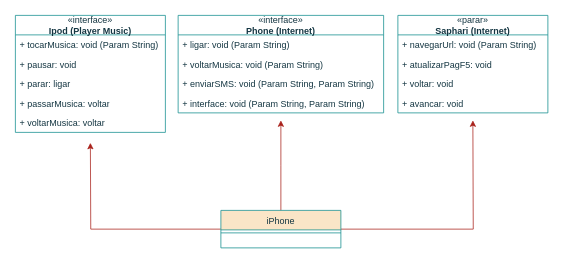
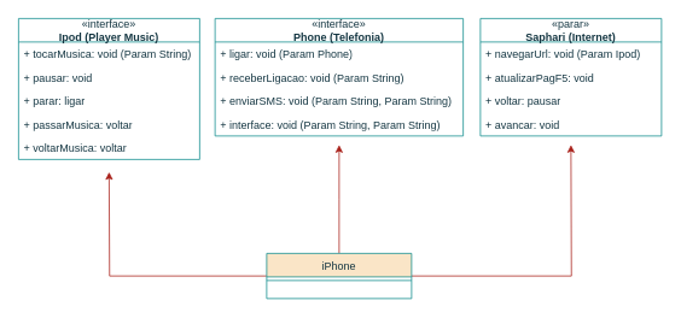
- <mxCell id="13" value="«interface»&lt;br&gt;&lt;b&gt;Phone (Internet)&lt;/b&gt;" style="swimlane;fontStyle=0;childLayout=stackLayout;horizontal=1;startSize=26;fillColor=none;horizontalStack=0;resizeParent=1;resizeParentMax=0;resizeLast=0;collapsible=1;marginBottom=0;whiteSpace=wrap;html=1;labelBackgroundColor=none;strokeColor=#0F8B8D;fontColor=#143642;" vertex="1" parent="1"><mxGeometry x="237" y="20" width="274" height="130" as="geometry" /></mxCell>
+ <mxCell id="13" value="«interface»&lt;br&gt;&lt;b&gt;Phone (Telefonia)&lt;/b&gt;" style="swimlane;fontStyle=0;childLayout=stackLayout;horizontal=1;startSize=26;fillColor=none;horizontalStack=0;resizeParent=1;resizeParentMax=0;resizeLast=0;collapsible=1;marginBottom=0;whiteSpace=wrap;html=1;labelBackgroundColor=none;strokeColor=#0F8B8D;fontColor=#143642;" vertex="1" parent="1"><mxGeometry x="237" y="20" width="274" height="130" as="geometry" /></mxCell>
- <mxCell id="14" value="+ ligar: void (Param String)" style="text;strokeColor=none;fillColor=none;align=left;verticalAlign=top;spacingLeft=4;spacingRight=4;overflow=hidden;rotatable=0;points=[[0,0.5],[1,0.5]];portConstraint=eastwest;whiteSpace=wrap;html=1;labelBackgroundColor=none;fontColor=#143642;" vertex="1" parent="13"><mxGeometry y="26" width="274" height="26" as="geometry" /></mxCell>
+ <mxCell id="14" value="+ ligar: void (Param Phone)" style="text;strokeColor=none;fillColor=none;align=left;verticalAlign=top;spacingLeft=4;spacingRight=4;overflow=hidden;rotatable=0;points=[[0,0.5],[1,0.5]];portConstraint=eastwest;whiteSpace=wrap;html=1;labelBackgroundColor=none;fontColor=#143642;" vertex="1" parent="13"><mxGeometry y="26" width="274" height="26" as="geometry" /></mxCell>
- <mxCell id="19" value="+ navegarUrl: void (Param String)" style="text;strokeColor=none;fillColor=none;align=left;verticalAlign=top;spacingLeft=4;spacingRight=4;overflow=hidden;rotatable=0;points=[[0,0.5],[1,0.5]];portConstraint=eastwest;whiteSpace=wrap;html=1;labelBackgroundColor=none;fontColor=#143642;" vertex="1" parent="18"><mxGeometry y="26" width="200" height="26" as="geometry" /></mxCell>
+ <mxCell id="19" value="+ navegarUrl: void (Param Ipod)" style="text;strokeColor=none;fillColor=none;align=left;verticalAlign=top;spacingLeft=4;spacingRight=4;overflow=hidden;rotatable=0;points=[[0,0.5],[1,0.5]];portConstraint=eastwest;whiteSpace=wrap;html=1;labelBackgroundColor=none;fontColor=#143642;" vertex="1" parent="18"><mxGeometry y="26" width="200" height="26" as="geometry" /></mxCell>
- <mxCell id="15" value="+ voltarMusica: void (Param String)" style="text;strokeColor=none;fillColor=none;align=left;verticalAlign=top;spacingLeft=4;spacingRight=4;overflow=hidden;rotatable=0;points=[[0,0.5],[1,0.5]];portConstraint=eastwest;whiteSpace=wrap;html=1;labelBackgroundColor=none;fontColor=#143642;" vertex="1" parent="13"><mxGeometry y="52" width="274" height="26" as="geometry" /></mxCell>
+ <mxCell id="15" value="+ receberLigacao: void (Param String)" style="text;strokeColor=none;fillColor=none;align=left;verticalAlign=top;spacingLeft=4;spacingRight=4;overflow=hidden;rotatable=0;points=[[0,0.5],[1,0.5]];portConstraint=eastwest;whiteSpace=wrap;html=1;labelBackgroundColor=none;fontColor=#143642;" vertex="1" parent="13"><mxGeometry y="52" width="274" height="26" as="geometry" /></mxCell>
- <mxCell id="21" value="+ voltar: void" style="text;strokeColor=none;fillColor=none;align=left;verticalAlign=top;spacingLeft=4;spacingRight=4;overflow=hidden;rotatable=0;points=[[0,0.5],[1,0.5]];portConstraint=eastwest;whiteSpace=wrap;html=1;labelBackgroundColor=none;fontColor=#143642;" vertex="1" parent="18"><mxGeometry y="78" width="200" height="26" as="geometry" /></mxCell>
+ <mxCell id="21" value="+ voltar: pausar" style="text;strokeColor=none;fillColor=none;align=left;verticalAlign=top;spacingLeft=4;spacingRight=4;overflow=hidden;rotatable=0;points=[[0,0.5],[1,0.5]];portConstraint=eastwest;whiteSpace=wrap;html=1;labelBackgroundColor=none;fontColor=#143642;" vertex="1" parent="18"><mxGeometry y="78" width="200" height="26" as="geometry" /></mxCell>
